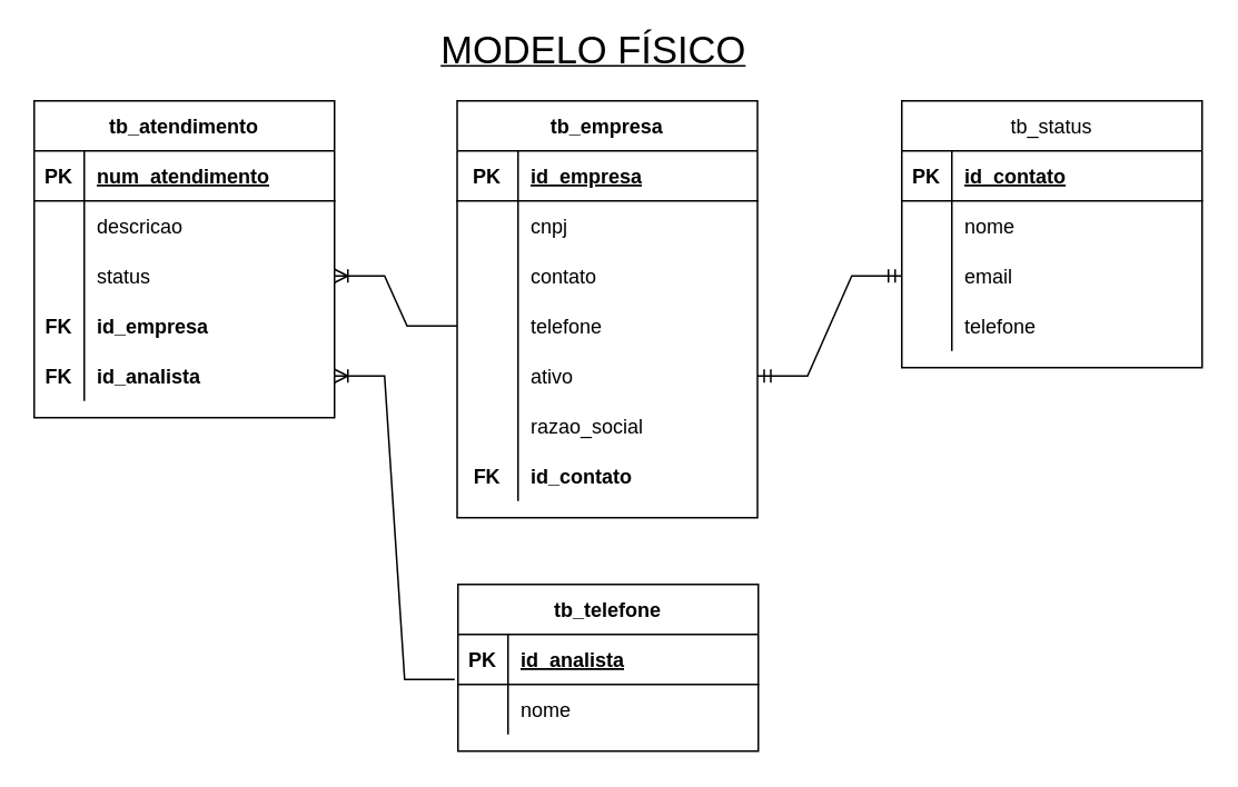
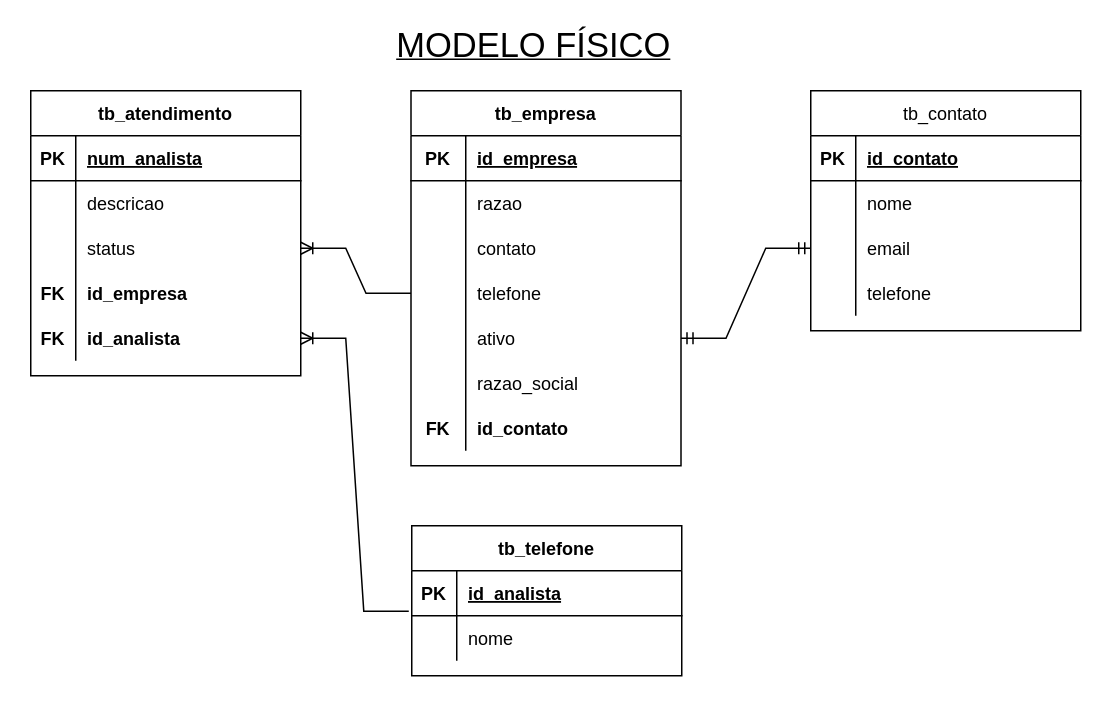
- <mxCell id="41" value="tb_status" style="shape=table;startSize=30;container=1;collapsible=1;childLayout=tableLayout;fixedRows=1;rowLines=0;fontStyle=0;align=center;resizeLast=1;" parent="1" vertex="1"><mxGeometry x="540" y="60" width="180" height="160" as="geometry" /></mxCell>
+ <mxCell id="41" value="tb_contato" style="shape=table;startSize=30;container=1;collapsible=1;childLayout=tableLayout;fixedRows=1;rowLines=0;fontStyle=0;align=center;resizeLast=1;" parent="1" vertex="1"><mxGeometry x="540" y="60" width="180" height="160" as="geometry" /></mxCell>
- <mxCell id="6" value="num_atendimento" style="shape=partialRectangle;connectable=0;fillColor=none;top=0;left=0;bottom=0;right=0;align=left;spacingLeft=6;fontStyle=5;overflow=hidden;" parent="4" vertex="1"><mxGeometry x="30" width="150" height="30" as="geometry"><mxRectangle width="150" height="30" as="alternateBounds" /></mxGeometry></mxCell>
+ <mxCell id="6" value="num_analista" style="shape=partialRectangle;connectable=0;fillColor=none;top=0;left=0;bottom=0;right=0;align=left;spacingLeft=6;fontStyle=5;overflow=hidden;" parent="4" vertex="1"><mxGeometry x="30" width="150" height="30" as="geometry"><mxRectangle width="150" height="30" as="alternateBounds" /></mxGeometry></mxCell>
- <mxCell id="25" value="cnpj" style="shape=partialRectangle;connectable=0;fillColor=none;top=0;left=0;bottom=0;right=0;align=left;spacingLeft=6;overflow=hidden;" parent="23" vertex="1"><mxGeometry x="36.5" width="143.5" height="30" as="geometry"><mxRectangle width="143.5" height="30" as="alternateBounds" /></mxGeometry></mxCell>
+ <mxCell id="25" value="razao" style="shape=partialRectangle;connectable=0;fillColor=none;top=0;left=0;bottom=0;right=0;align=left;spacingLeft=6;overflow=hidden;" parent="23" vertex="1"><mxGeometry x="36.5" width="143.5" height="30" as="geometry"><mxRectangle width="143.5" height="30" as="alternateBounds" /></mxGeometry></mxCell>
